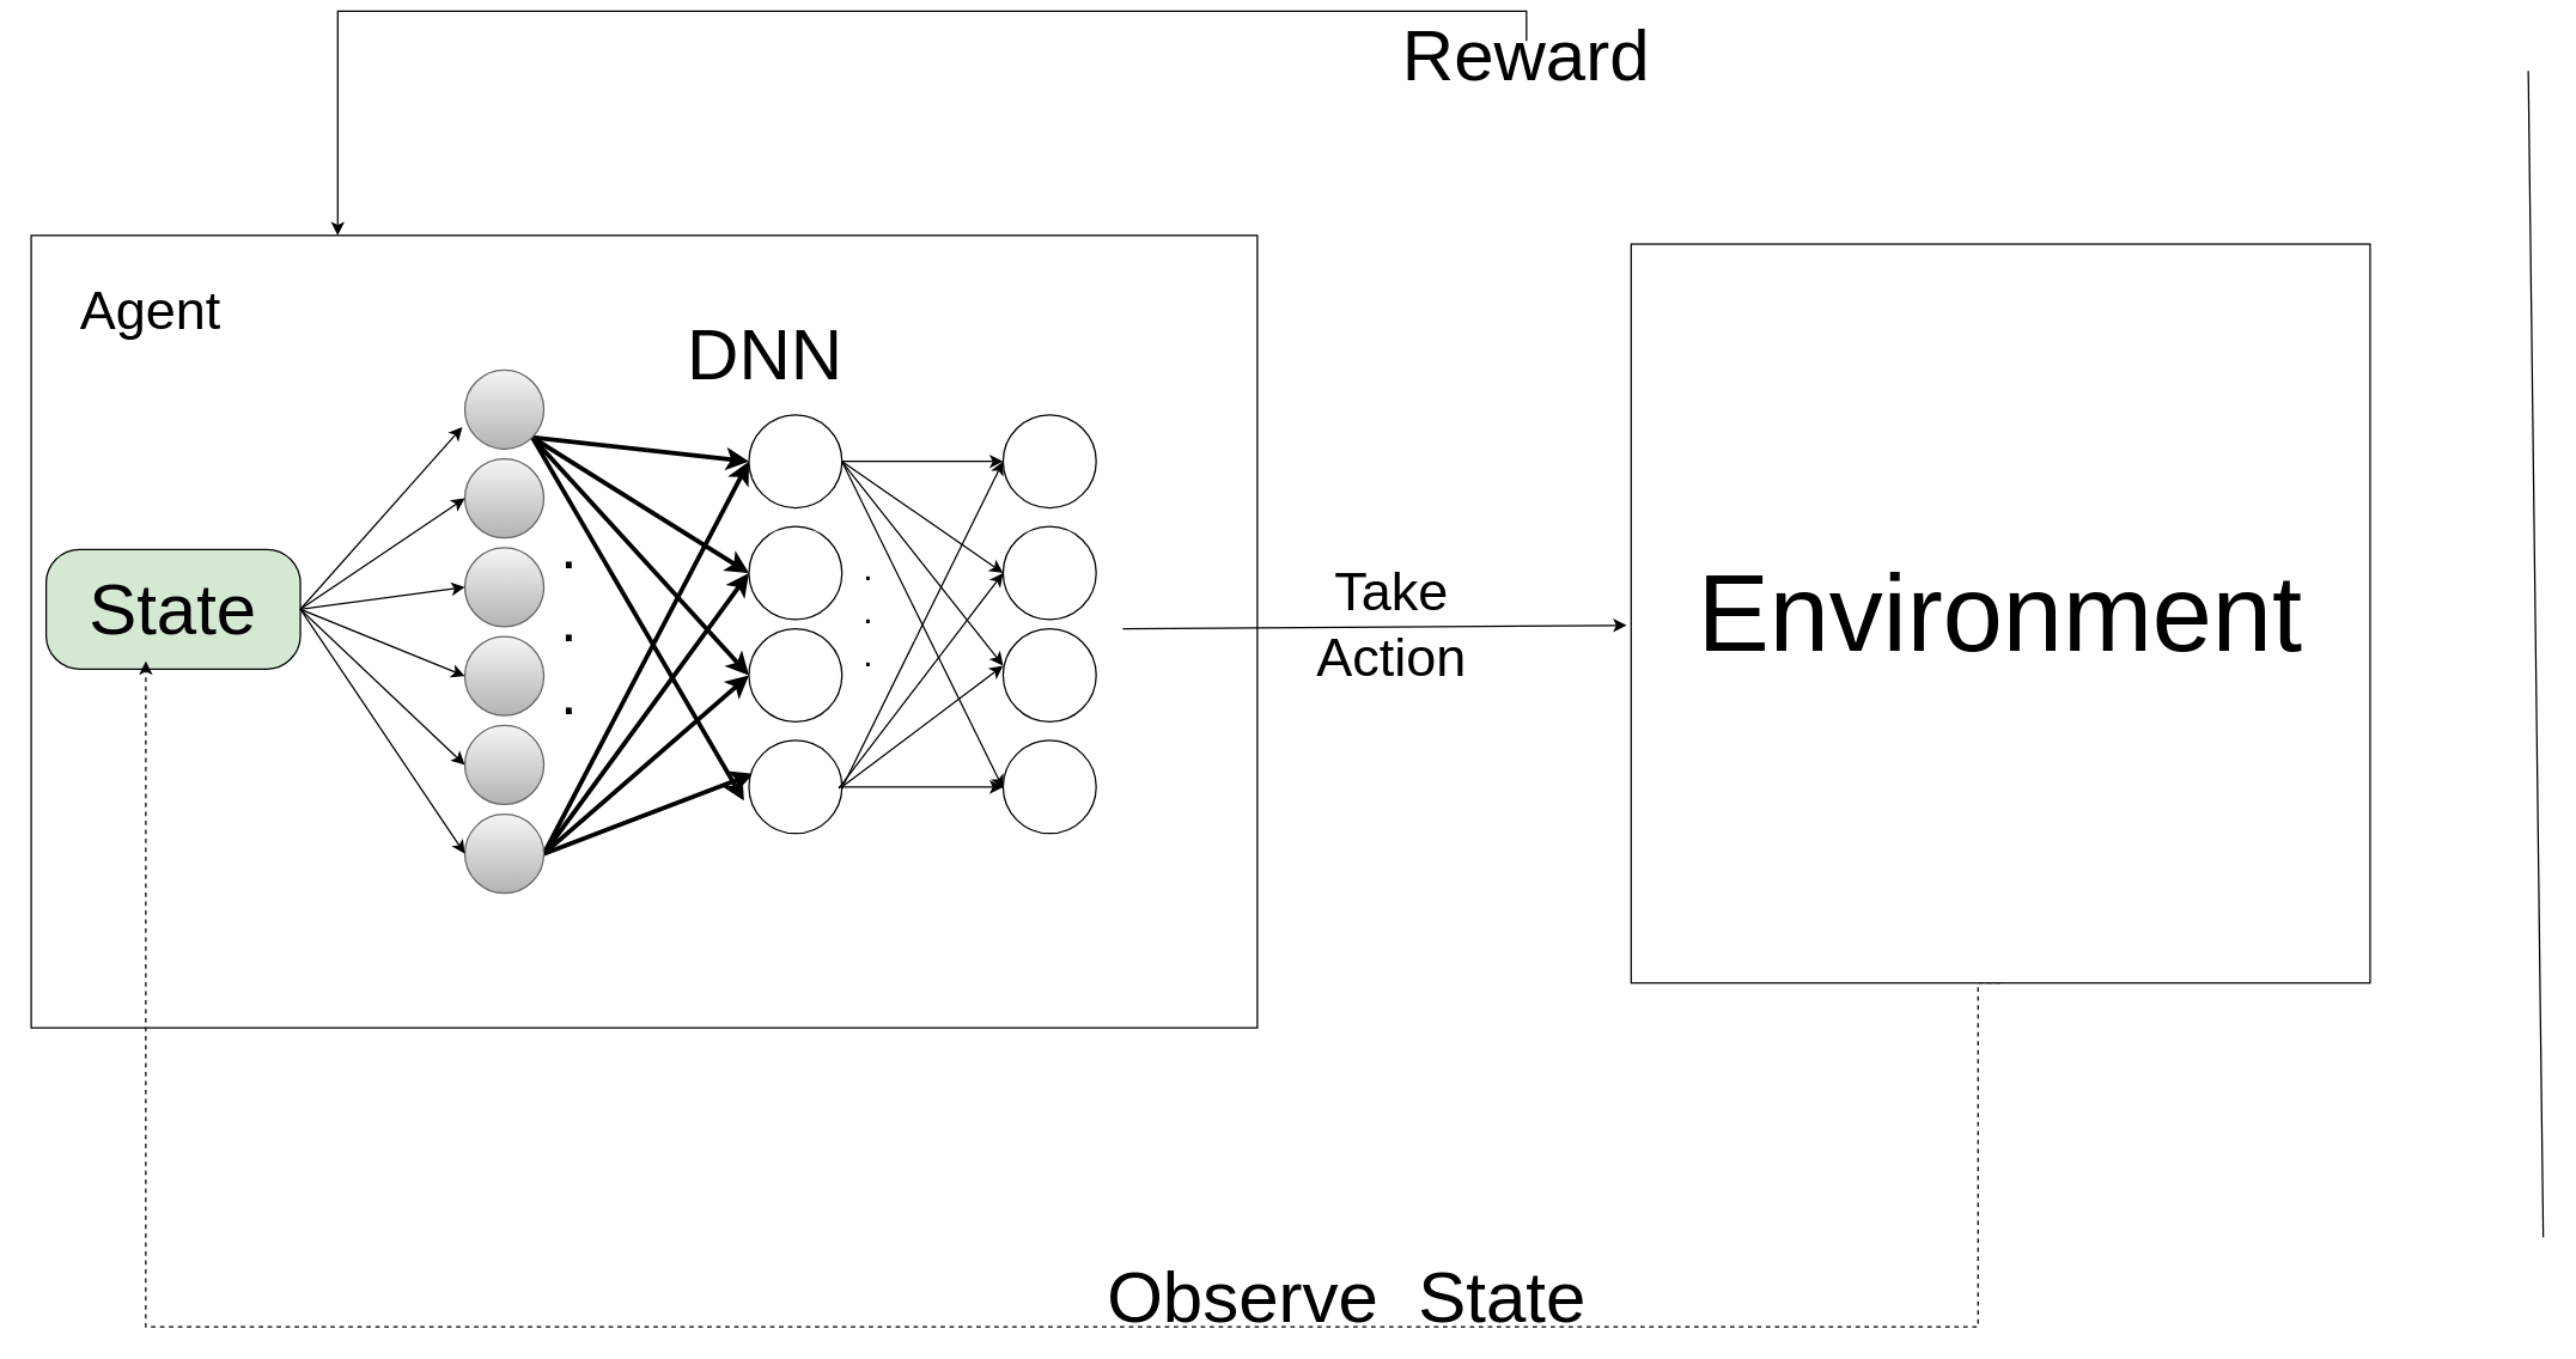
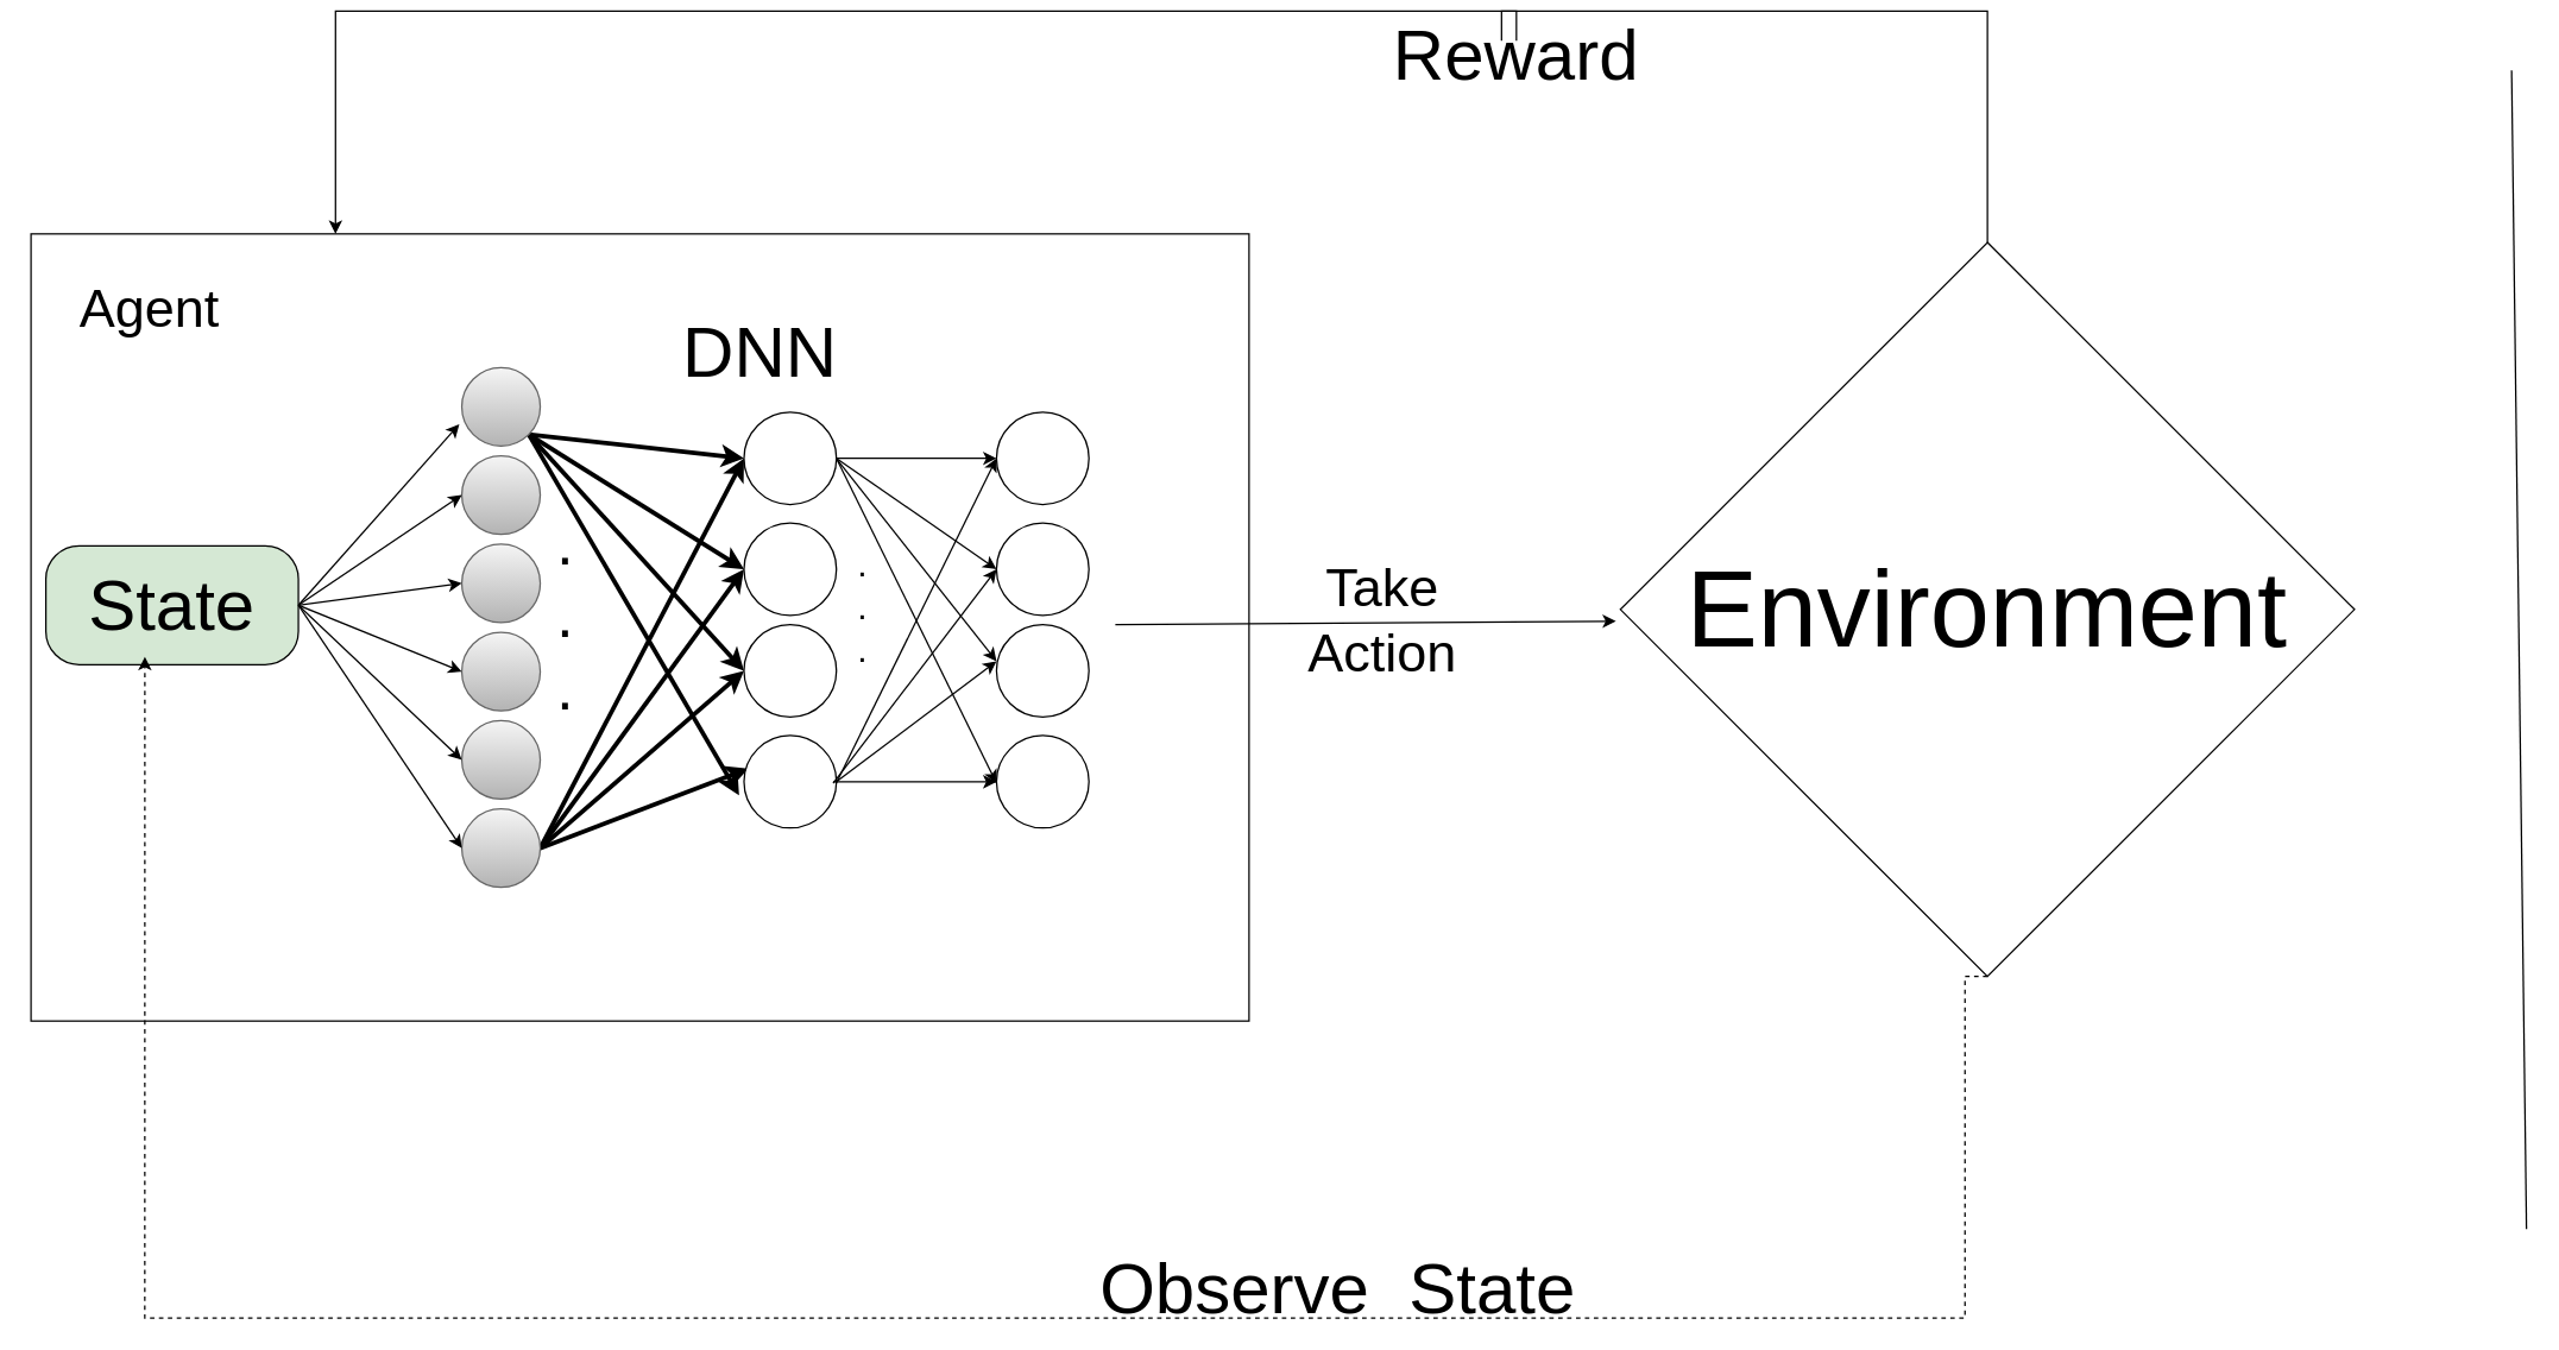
+ <mxCell id="53" value="" style="edgeStyle=orthogonalEdgeStyle;rounded=0;orthogonalLoop=1;jettySize=auto;html=1;exitX=0.5;exitY=0;exitDx=0;exitDy=0;entryX=0.25;entryY=0;entryDx=0;entryDy=0;endArrow=none;" edge="1" parent="1" source="49" target="52"><mxGeometry relative="1" as="geometry"><mxPoint x="1337.11" y="155.78" as="sourcePoint" /><mxPoint x="225" y="150" as="targetPoint" /></mxGeometry></mxCell>
- <mxCell id="49" value="&lt;font style=&quot;font-size: 72px&quot;&gt;Environment&lt;/font&gt;" style="whiteSpace=wrap;html=1;aspect=fixed;" vertex="1" parent="1"><mxGeometry x="1090" y="155.78" width="494.22" height="494.22" as="geometry" /></mxCell>
+ <mxCell id="49" value="&lt;font style=&quot;font-size: 72px&quot;&gt;Environment&lt;/font&gt;" style="rhombus;whiteSpace=wrap;html=1;aspect=fixed;" vertex="1" parent="1"><mxGeometry x="1090" y="155.78" width="494.22" height="494.22" as="geometry" /></mxCell>
